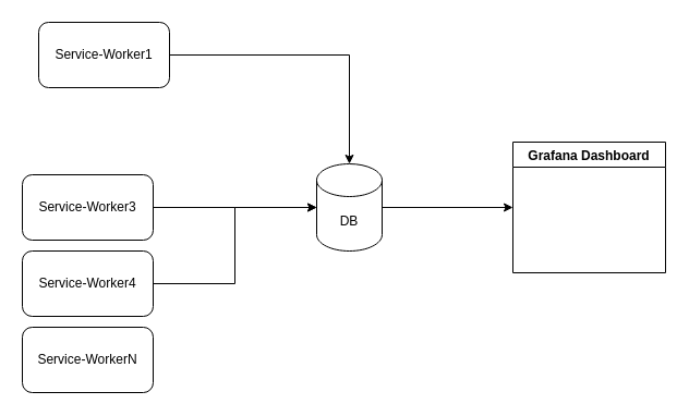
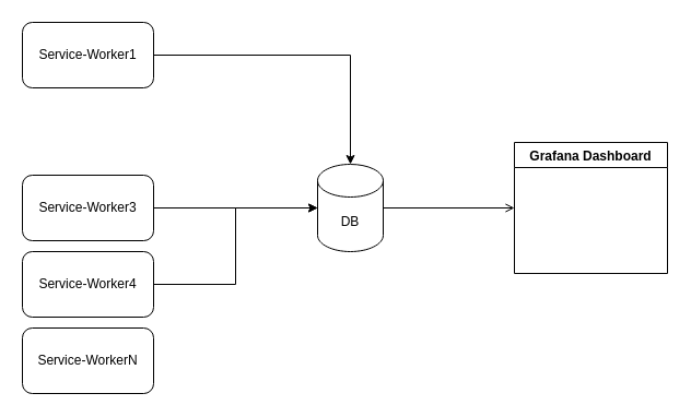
- <mxCell id="6" value="Service-Worker1" style="rounded=1;whiteSpace=wrap;html=1;" vertex="1" parent="1"><mxGeometry x="35" y="20" width="120" height="60" as="geometry" /></mxCell>
+ <mxCell id="6" value="Service-Worker1" style="rounded=1;whiteSpace=wrap;html=1;" vertex="1" parent="1"><mxGeometry x="20" y="20" width="120" height="60" as="geometry" /></mxCell>
- <mxCell id="2" style="edgeStyle=orthogonalEdgeStyle;rounded=0;orthogonalLoop=1;jettySize=auto;html=1;exitX=1;exitY=0.5;exitDx=0;exitDy=0;exitPerimeter=0;entryX=0;entryY=0.5;entryDx=0;entryDy=0;" edge="1" parent="1" source="3" target="11"><mxGeometry relative="1" as="geometry" /></mxCell>
+ <mxCell id="2" style="edgeStyle=orthogonalEdgeStyle;rounded=0;orthogonalLoop=1;jettySize=auto;html=1;exitX=1;exitY=0.5;exitDx=0;exitDy=0;exitPerimeter=0;entryX=0;entryY=0.5;entryDx=0;entryDy=0;endArrow=open;" edge="1" parent="1" source="3" target="11"><mxGeometry relative="1" as="geometry" /></mxCell>
